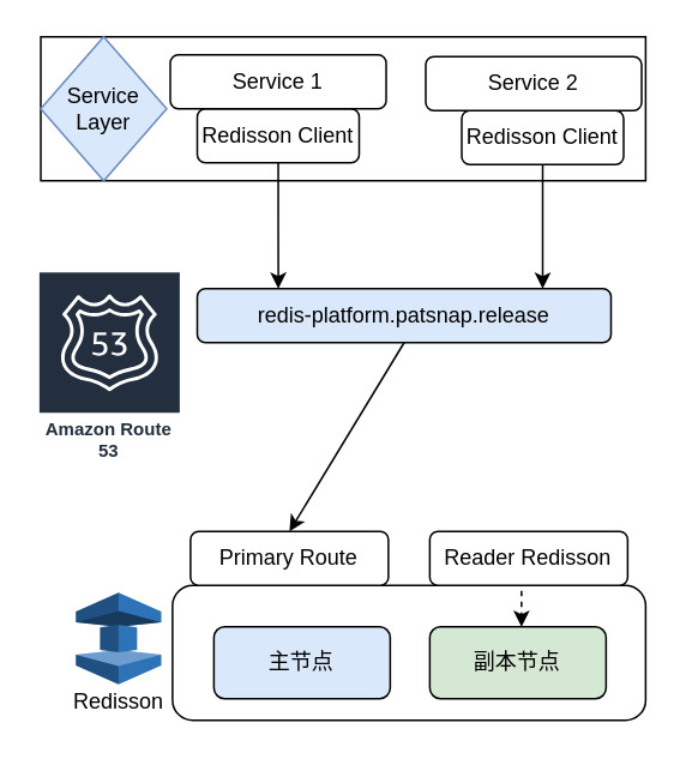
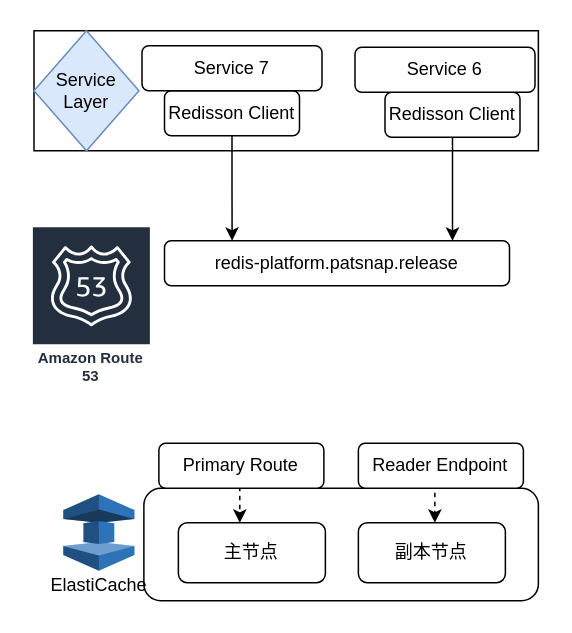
- <mxCell id="17" value="Service 1" style="rounded=1;whiteSpace=wrap;html=1;" vertex="1" parent="1"><mxGeometry x="94" y="30" width="120" height="30" as="geometry" /></mxCell>
+ <mxCell id="17" value="Service 7" style="rounded=1;whiteSpace=wrap;html=1;" vertex="1" parent="1"><mxGeometry x="94" y="30" width="120" height="30" as="geometry" /></mxCell>
- <mxCell id="20" value="Service 2" style="rounded=1;whiteSpace=wrap;html=1;" vertex="1" parent="1"><mxGeometry x="236" y="31" width="120" height="30" as="geometry" /></mxCell>
+ <mxCell id="20" value="Service 6" style="rounded=1;whiteSpace=wrap;html=1;" vertex="1" parent="1"><mxGeometry x="236" y="31" width="120" height="30" as="geometry" /></mxCell>
- <mxCell id="14" value="redis-platform.patsnap.release" style="rounded=1;whiteSpace=wrap;html=1;fillColor=#dae8fc;" vertex="1" parent="1"><mxGeometry x="109" y="160" width="230" height="30" as="geometry" /></mxCell>
+ <mxCell id="14" value="redis-platform.patsnap.release" style="rounded=1;whiteSpace=wrap;html=1;" vertex="1" parent="1"><mxGeometry x="109" y="160" width="230" height="30" as="geometry" /></mxCell>
- <mxCell id="13" style="rounded=0;orthogonalLoop=1;jettySize=auto;html=1;entryX=0.5;entryY=0;entryDx=0;entryDy=0;exitX=0.5;exitY=1;exitDx=0;exitDy=0;" edge="1" parent="1" source="14" target="10"><mxGeometry relative="1" as="geometry"><mxPoint x="144" y="190" as="sourcePoint" /></mxGeometry></mxCell>
- <mxCell id="12" value="Reader Redisson" style="rounded=1;whiteSpace=wrap;html=1;" vertex="1" parent="1"><mxGeometry x="238.25" y="295" width="110" height="30" as="geometry" /></mxCell>
+ <mxCell id="12" value="Reader Endpoint" style="rounded=1;whiteSpace=wrap;html=1;" vertex="1" parent="1"><mxGeometry x="238.25" y="295" width="110" height="30" as="geometry" /></mxCell>
+ <mxCell id="9" style="edgeStyle=orthogonalEdgeStyle;rounded=0;orthogonalLoop=1;jettySize=auto;html=1;exitX=0.5;exitY=1;exitDx=0;exitDy=0;entryX=0.418;entryY=0;entryDx=0;entryDy=0;entryPerimeter=0;dashed=1;" edge="1" parent="1" source="10" target="6"><mxGeometry relative="1" as="geometry" /></mxCell>
- <mxCell id="6" value="主节点" style="rounded=1;whiteSpace=wrap;html=1;fillColor=#dae8fc;" vertex="1" parent="1"><mxGeometry x="118.25" y="348" width="98" height="40" as="geometry" /></mxCell>
+ <mxCell id="6" value="主节点" style="rounded=1;whiteSpace=wrap;html=1;" vertex="1" parent="1"><mxGeometry x="118.25" y="348" width="98" height="40" as="geometry" /></mxCell>
- <mxCell id="7" value="副本节点" style="rounded=1;whiteSpace=wrap;html=1;fillColor=#d5e8d4;" vertex="1" parent="1"><mxGeometry x="238.25" y="348" width="98" height="40" as="geometry" /></mxCell>
+ <mxCell id="7" value="副本节点" style="rounded=1;whiteSpace=wrap;html=1;" vertex="1" parent="1"><mxGeometry x="238.25" y="348" width="98" height="40" as="geometry" /></mxCell>
- <mxCell id="21" value="Redisson" style="text;html=1;align=center;verticalAlign=middle;resizable=0;points=[];autosize=1;strokeColor=none;" vertex="1" parent="1"><mxGeometry x="25.25" y="380" width="80" height="20" as="geometry" /></mxCell>
+ <mxCell id="21" value="ElastiCache" style="text;html=1;align=center;verticalAlign=middle;resizable=0;points=[];autosize=1;strokeColor=none;" vertex="1" parent="1"><mxGeometry x="25.25" y="380" width="80" height="20" as="geometry" /></mxCell>
